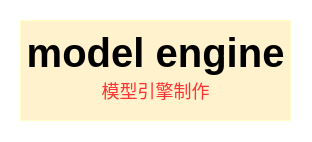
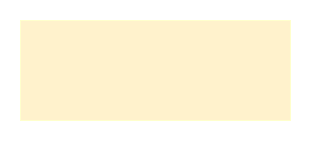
- <mxCell id="3" value="&lt;font&gt;&lt;font style=&quot;font-size: 40px&quot; face=&quot;Helvetica&quot;&gt;model engine&lt;/font&gt;&lt;br&gt;&lt;/font&gt;&lt;span style=&quot;font-weight: normal&quot;&gt;&lt;font color=&quot;#ff3333&quot; size=&quot;1&quot;&gt;&lt;sup style=&quot;font-size: 18px&quot;&gt;模型引擎制作&lt;/sup&gt;&lt;/font&gt;&lt;/span&gt;" style="text;strokeColor=none;fillColor=none;html=1;fontSize=29;fontStyle=1;verticalAlign=middle;align=center;fontFamily=Courier New;labelBackgroundColor=none;" parent="1" vertex="1"><mxGeometry x="20" y="20" width="270" height="100" as="geometry" /></mxCell>
